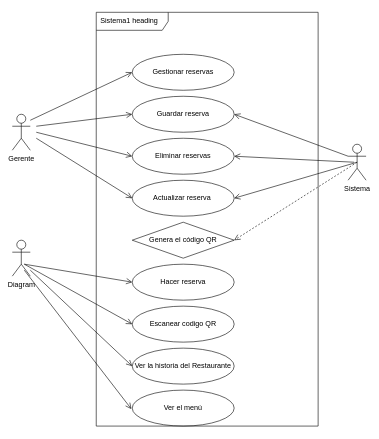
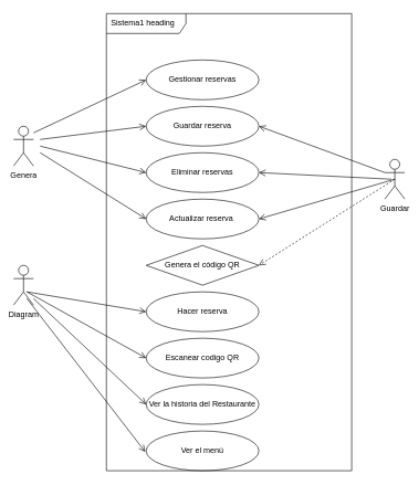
- <mxCell id="2" value="Gerente" style="shape=umlActor;verticalLabelPosition=bottom;verticalAlign=top;html=1;outlineConnect=0;" parent="1" vertex="1"><mxGeometry x="20" y="190" width="30" height="60" as="geometry" /></mxCell>
+ <mxCell id="2" value="Genera" style="shape=umlActor;verticalLabelPosition=bottom;verticalAlign=top;html=1;outlineConnect=0;" parent="1" vertex="1"><mxGeometry x="20" y="190" width="30" height="60" as="geometry" /></mxCell>
- <mxCell id="15" value="Sistema" style="shape=umlActor;verticalLabelPosition=bottom;verticalAlign=top;html=1;" parent="1" vertex="1"><mxGeometry x="580" y="240" width="30" height="60" as="geometry" /></mxCell>
+ <mxCell id="15" value="Guardar" style="shape=umlActor;verticalLabelPosition=bottom;verticalAlign=top;html=1;" parent="1" vertex="1"><mxGeometry x="580" y="240" width="30" height="60" as="geometry" /></mxCell>
